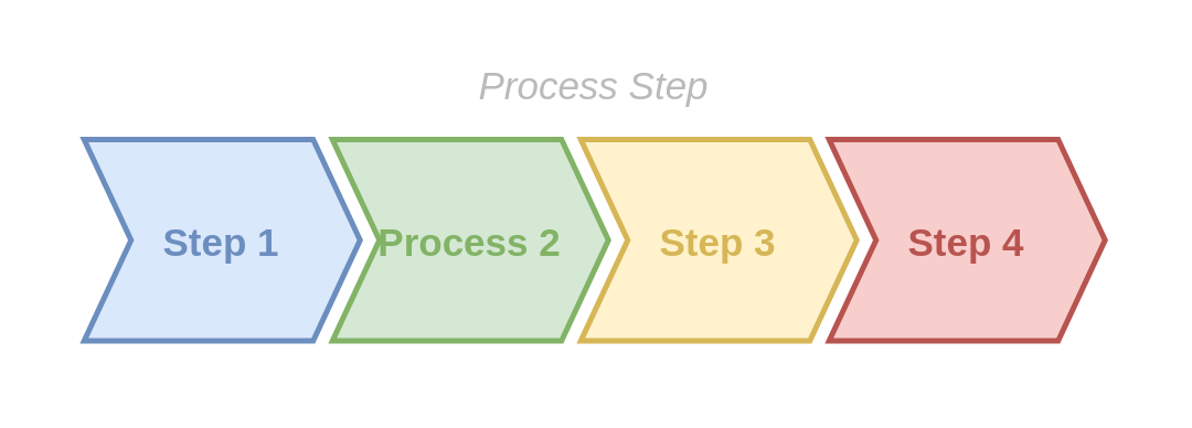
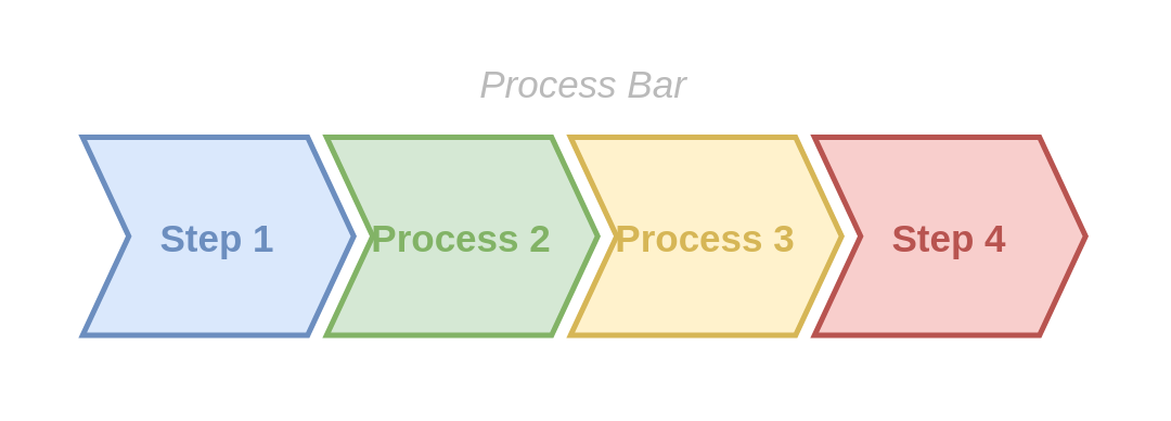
- <mxCell id="2" value="Process Step" style="swimlane;fontStyle=2;childLayout=stackLayout;horizontal=1;startSize=20;fillColor=none;horizontalStack=1;resizeParent=1;resizeParentMax=0;resizeLast=0;collapsible=0;marginBottom=0;swimlaneFillColor=none;strokeColor=none;fontFamily=Helvetica;fontSize=14;fontColor=#BABABA;points=[];verticalAlign=middle;stackBorder=10;stackSpacing=-10;resizable=1;" parent="1" vertex="1"><mxGeometry x="20" y="20" width="390" height="113" as="geometry" /></mxCell>
+ <mxCell id="2" value="Process Bar" style="swimlane;fontStyle=2;childLayout=stackLayout;horizontal=1;startSize=20;fillColor=none;horizontalStack=1;resizeParent=1;resizeParentMax=0;resizeLast=0;collapsible=0;marginBottom=0;swimlaneFillColor=none;strokeColor=none;fontFamily=Helvetica;fontSize=14;fontColor=#BABABA;points=[];verticalAlign=middle;stackBorder=10;stackSpacing=-10;resizable=1;" parent="1" vertex="1"><mxGeometry x="20" y="20" width="390" height="113" as="geometry" /></mxCell>
- <mxCell id="5" value="Step 3" style="shape=step;perimeter=stepPerimeter;strokeColor=#D6B656;fontFamily=Helvetica;fontSize=14;fontColor=#D6B656;fillColor=#fff2cc;fixedSize=1;size=17;fontStyle=1;strokeWidth=2;spacingTop=0;points=[];" parent="2" vertex="1"><mxGeometry x="190" y="30" width="100" height="73" as="geometry" /></mxCell>
+ <mxCell id="5" value="Process 3" style="shape=step;perimeter=stepPerimeter;strokeColor=#D6B656;fontFamily=Helvetica;fontSize=14;fontColor=#D6B656;fillColor=#fff2cc;fixedSize=1;size=17;fontStyle=1;strokeWidth=2;spacingTop=0;points=[];" parent="2" vertex="1"><mxGeometry x="190" y="30" width="100" height="73" as="geometry" /></mxCell>
